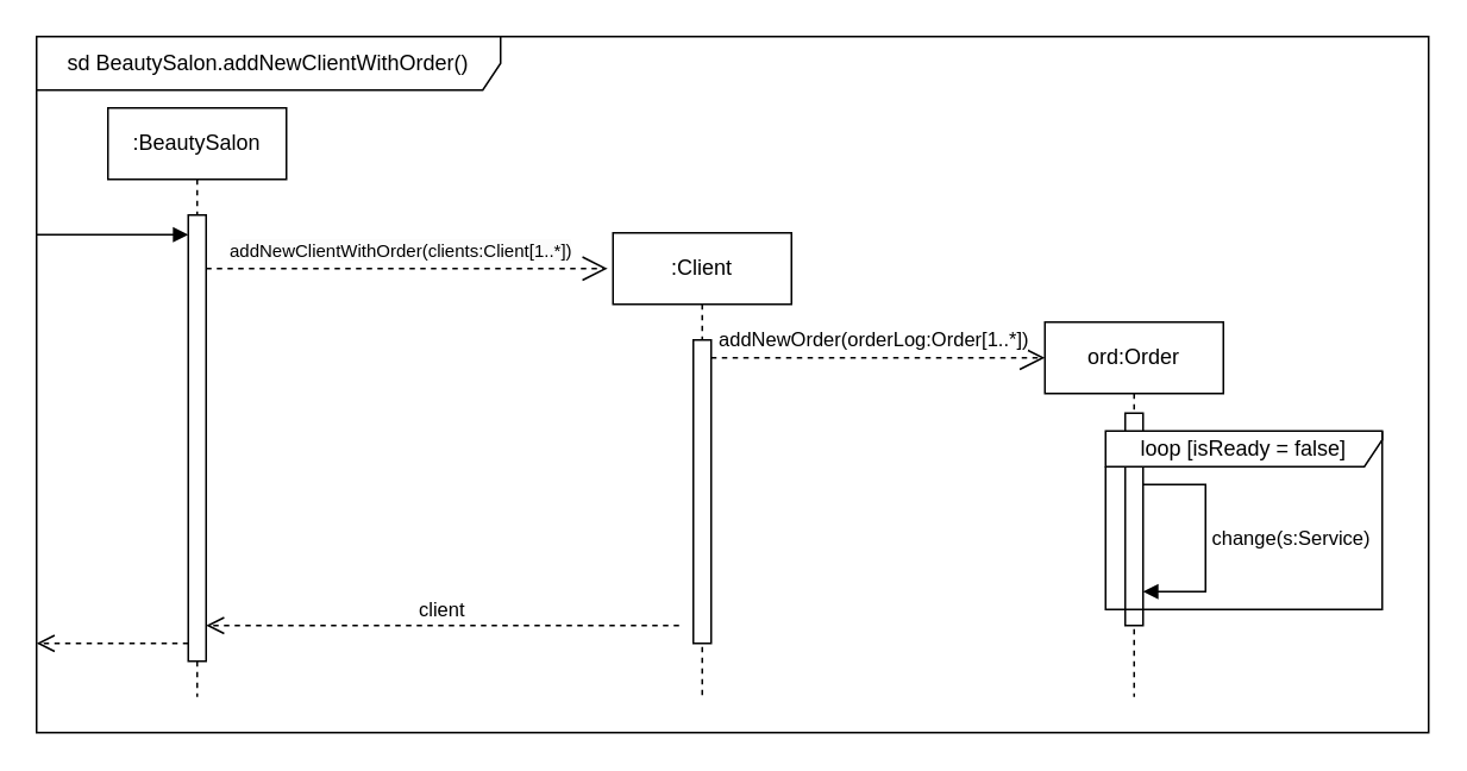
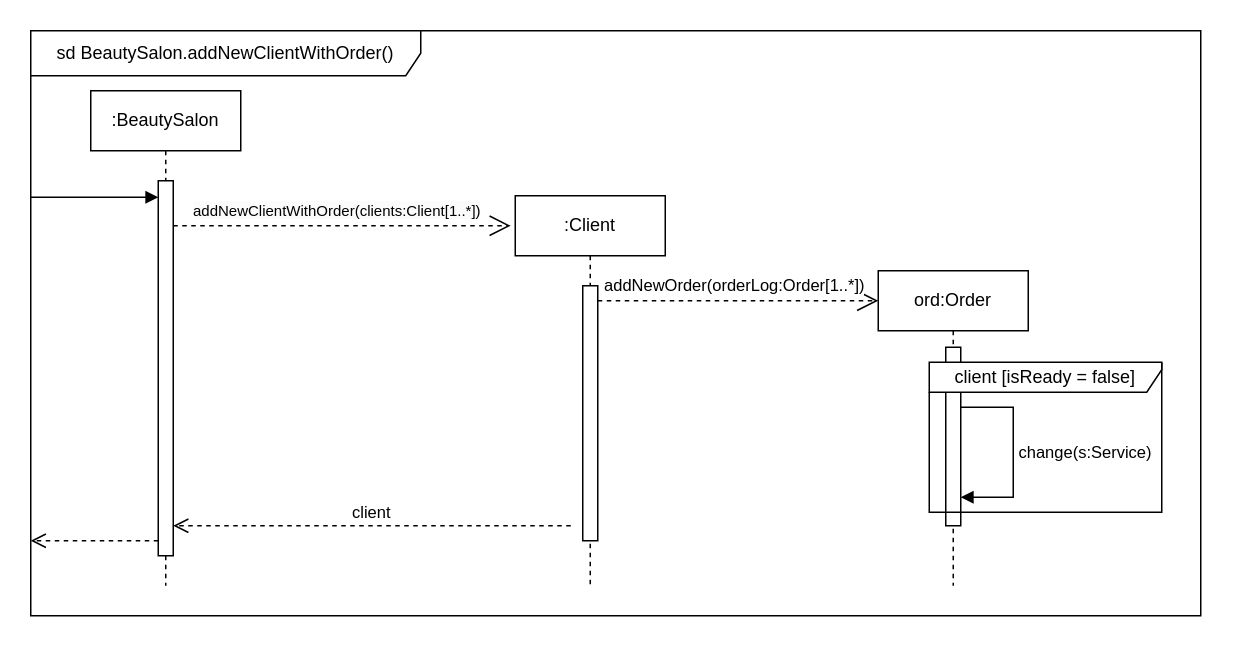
- <mxCell id="10" value="loop [isReady = false]" style="shape=umlFrame;whiteSpace=wrap;html=1;pointerEvents=0;width=160;height=20;" parent="1" vertex="1"><mxGeometry x="619" y="241" width="155" height="100" as="geometry" /></mxCell>
+ <mxCell id="10" value="client [isReady = false]" style="shape=umlFrame;whiteSpace=wrap;html=1;pointerEvents=0;width=160;height=20;" parent="1" vertex="1"><mxGeometry x="619" y="241" width="155" height="100" as="geometry" /></mxCell>
